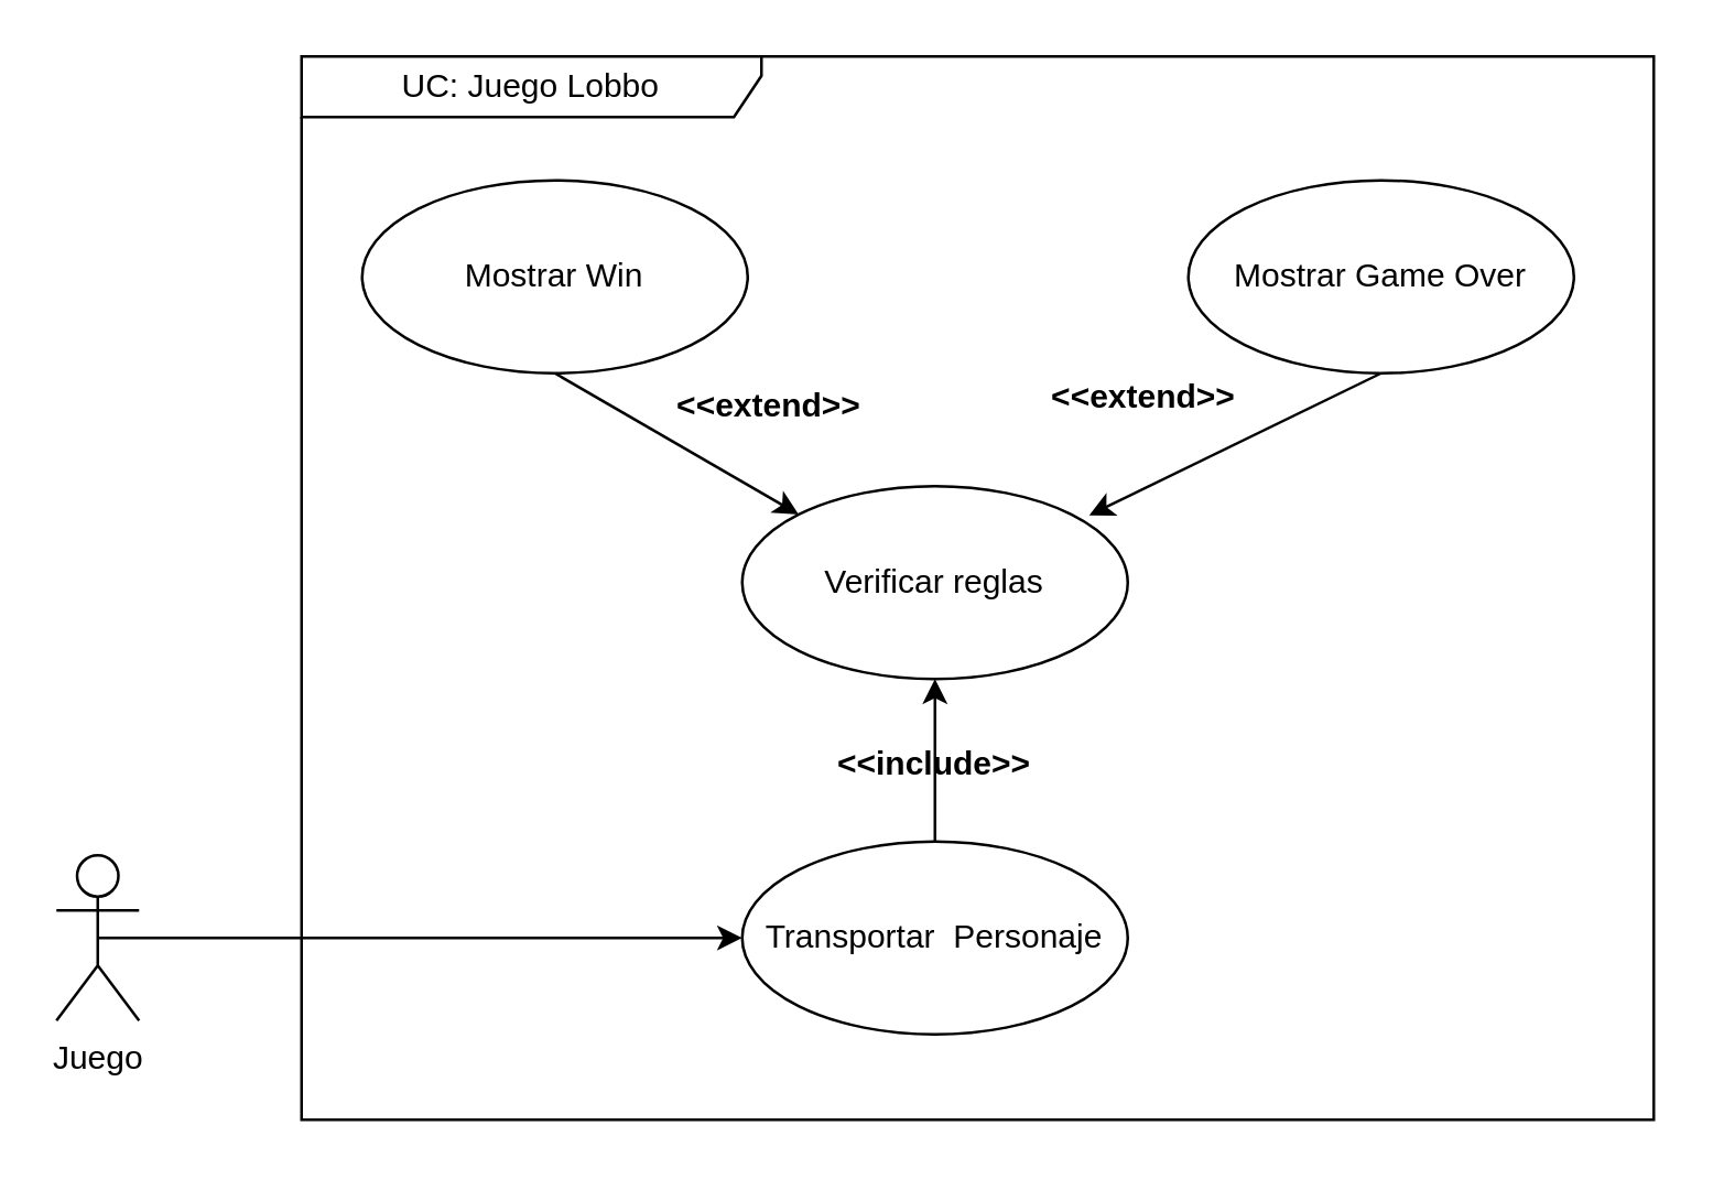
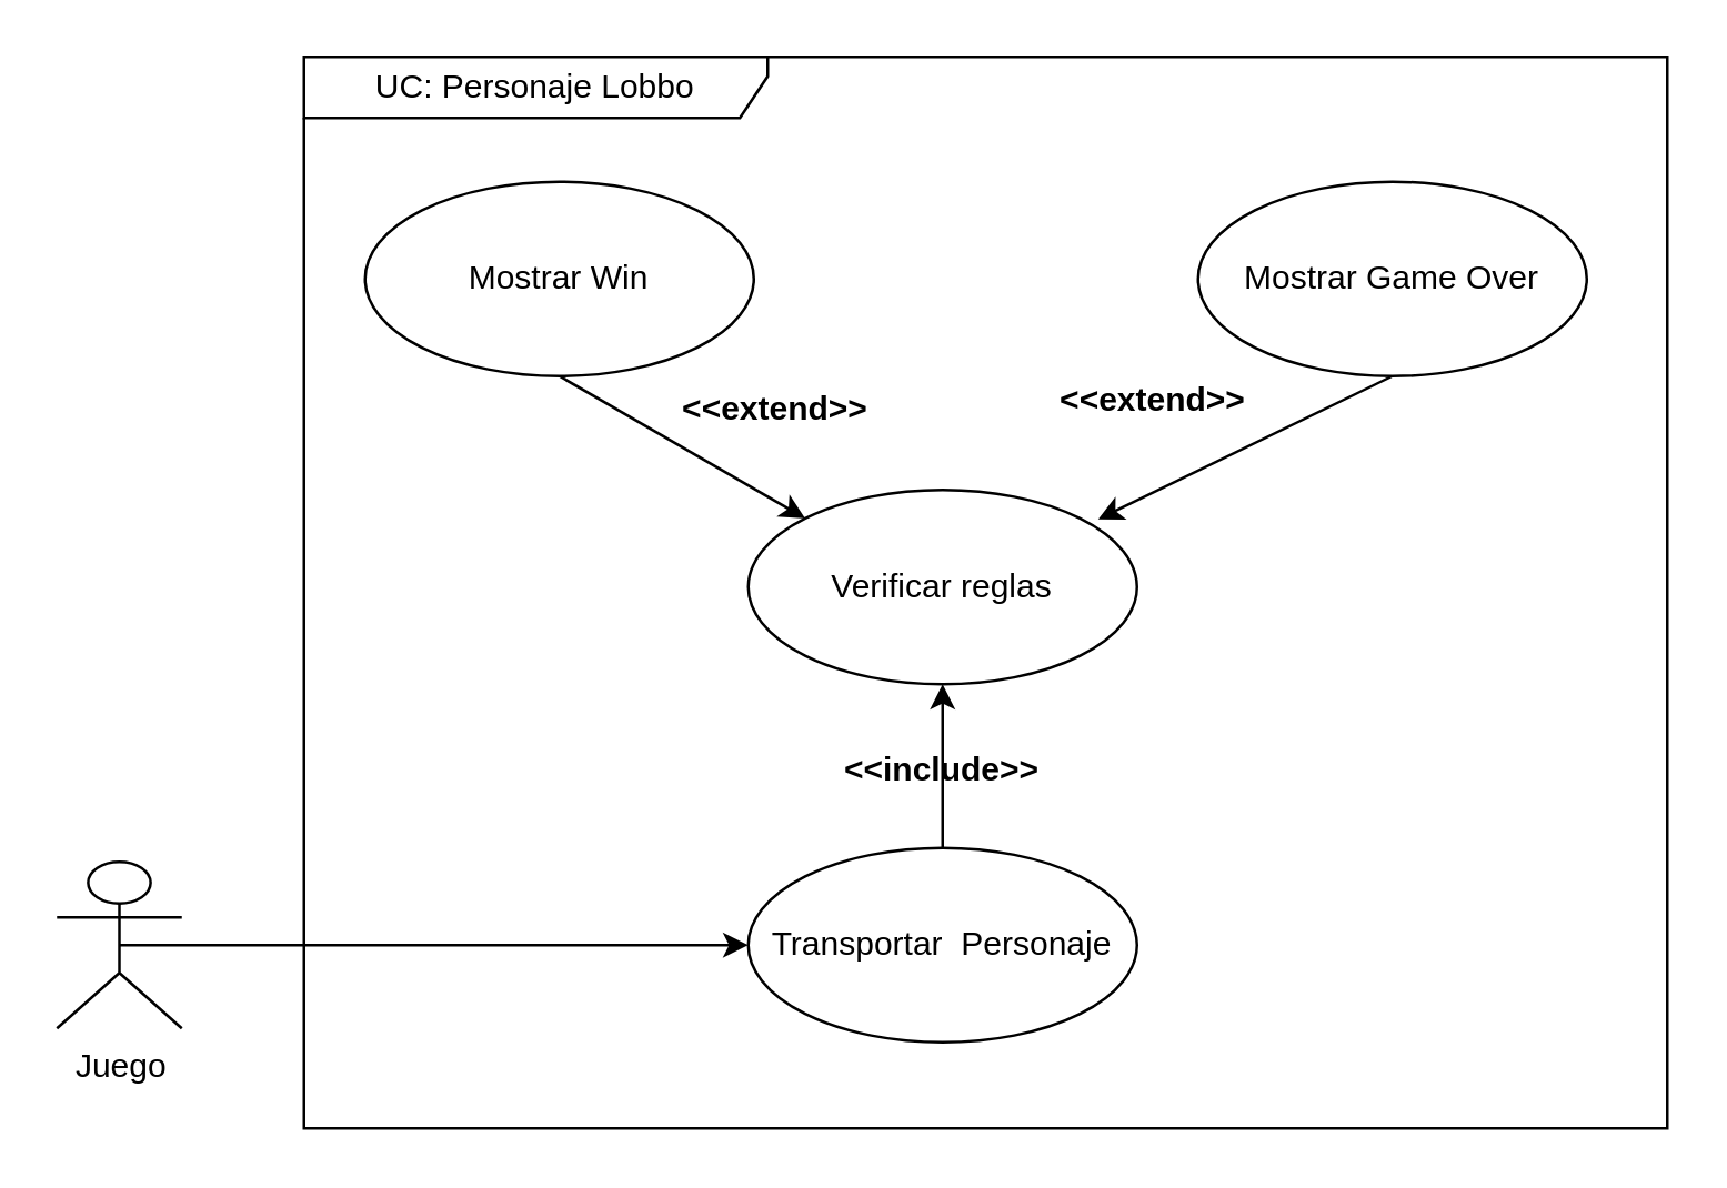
- <mxCell id="11" value="UC: Juego Lobbo" style="shape=umlFrame;whiteSpace=wrap;html=1;width=167;height=22;" vertex="1" parent="1"><mxGeometry x="109" y="20" width="491" height="386" as="geometry" /></mxCell>
+ <mxCell id="11" value="UC: Personaje Lobbo" style="shape=umlFrame;whiteSpace=wrap;html=1;width=167;height=22;" vertex="1" parent="1"><mxGeometry x="109" y="20" width="491" height="386" as="geometry" /></mxCell>
- <mxCell id="3" value="Juego" style="shape=umlActor;verticalLabelPosition=bottom;verticalAlign=top;html=1;" vertex="1" parent="1"><mxGeometry x="20" y="310" width="30" height="60" as="geometry" /></mxCell>
+ <mxCell id="3" value="Juego" style="shape=umlActor;verticalLabelPosition=bottom;verticalAlign=top;html=1;" vertex="1" parent="1"><mxGeometry x="20" y="310" width="45" height="60" as="geometry" /></mxCell>
